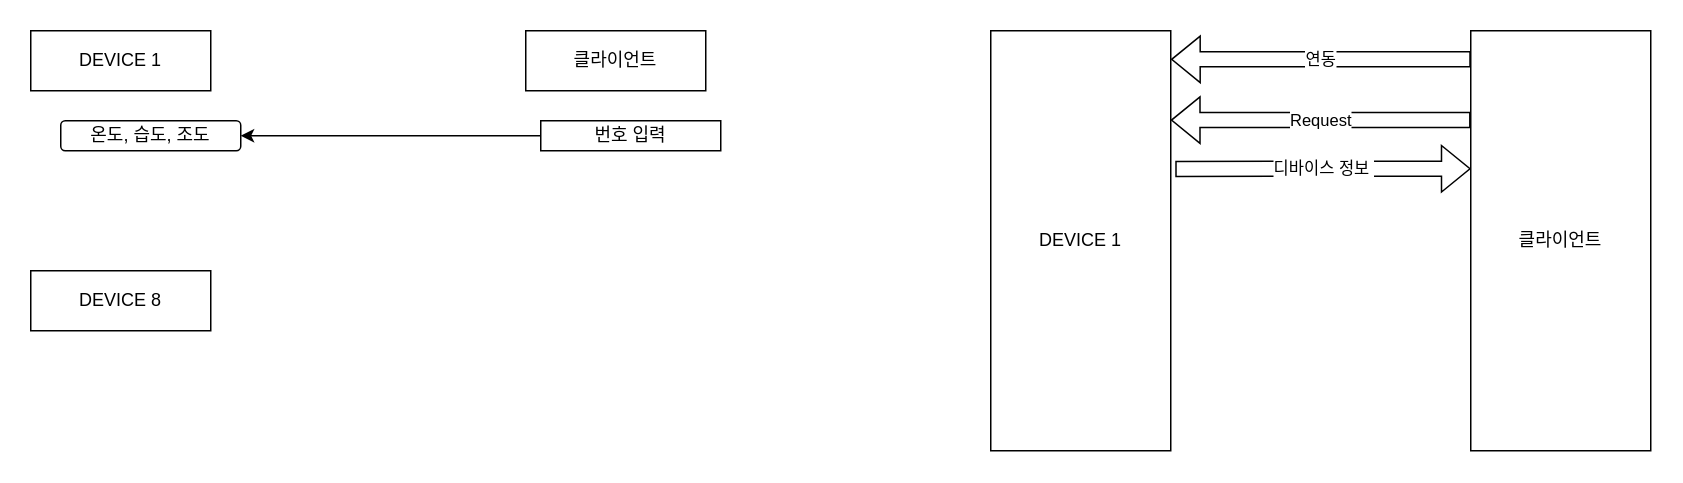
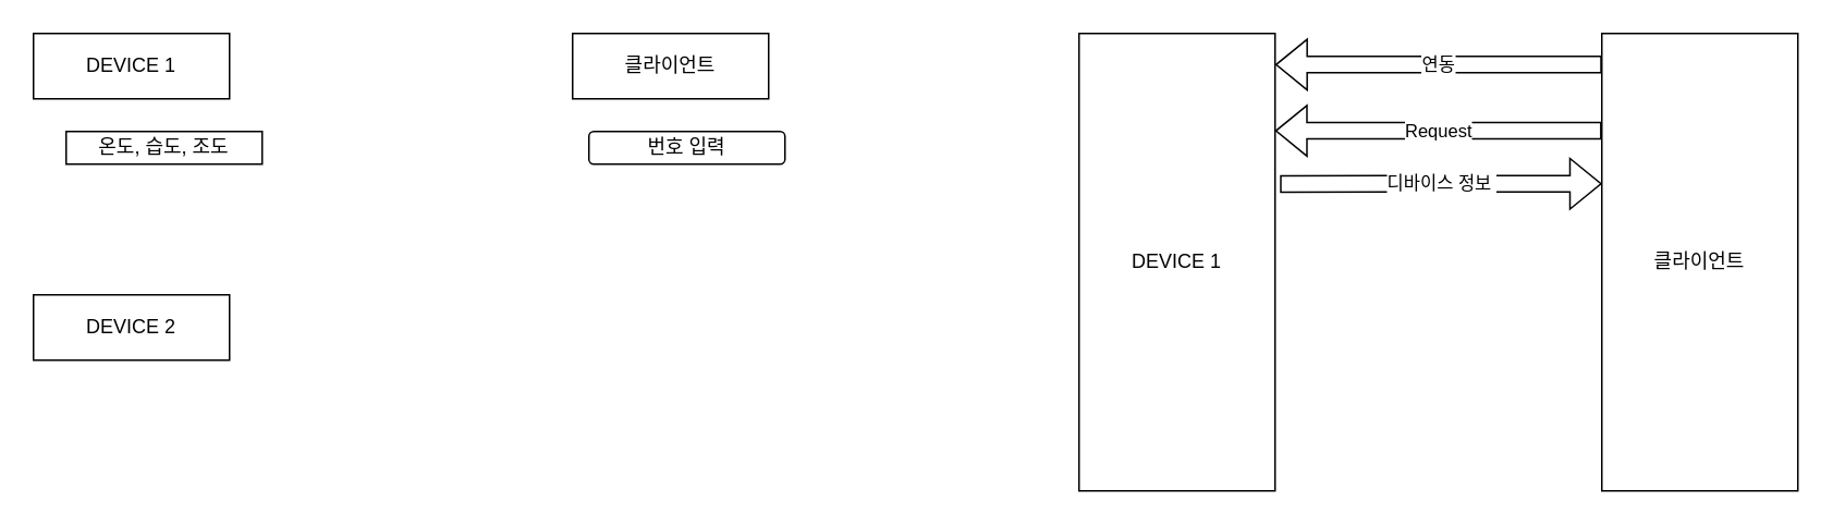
- <mxCell id="5" value="온도, 습도, 조도" style="whiteSpace=wrap;html=1;rounded=1;" vertex="1" parent="1"><mxGeometry x="40" y="80" width="120" height="20" as="geometry" /></mxCell>
+ <mxCell id="5" value="온도, 습도, 조도" style="rounded=0;whiteSpace=wrap;html=1;" vertex="1" parent="1"><mxGeometry x="40" y="80" width="120" height="20" as="geometry" /></mxCell>
- <mxCell id="6" style="edgeStyle=orthogonalEdgeStyle;rounded=0;orthogonalLoop=1;jettySize=auto;html=1;entryX=1;entryY=0.5;entryDx=0;entryDy=0;" edge="1" parent="1" source="7" target="5"><mxGeometry relative="1" as="geometry" /></mxCell>
- <mxCell id="7" value="번호 입력" style="rounded=0;whiteSpace=wrap;html=1;" vertex="1" parent="1"><mxGeometry x="360" y="80" width="120" height="20" as="geometry" /></mxCell>
+ <mxCell id="7" value="번호 입력" style="whiteSpace=wrap;html=1;rounded=1;" vertex="1" parent="1"><mxGeometry x="360" y="80" width="120" height="20" as="geometry" /></mxCell>
- <mxCell id="3" value="DEVICE 8" style="rounded=0;whiteSpace=wrap;html=1;" vertex="1" parent="1"><mxGeometry x="20" y="180" width="120" height="40" as="geometry" /></mxCell>
+ <mxCell id="3" value="DEVICE 2" style="rounded=0;whiteSpace=wrap;html=1;" vertex="1" parent="1"><mxGeometry x="20" y="180" width="120" height="40" as="geometry" /></mxCell>
